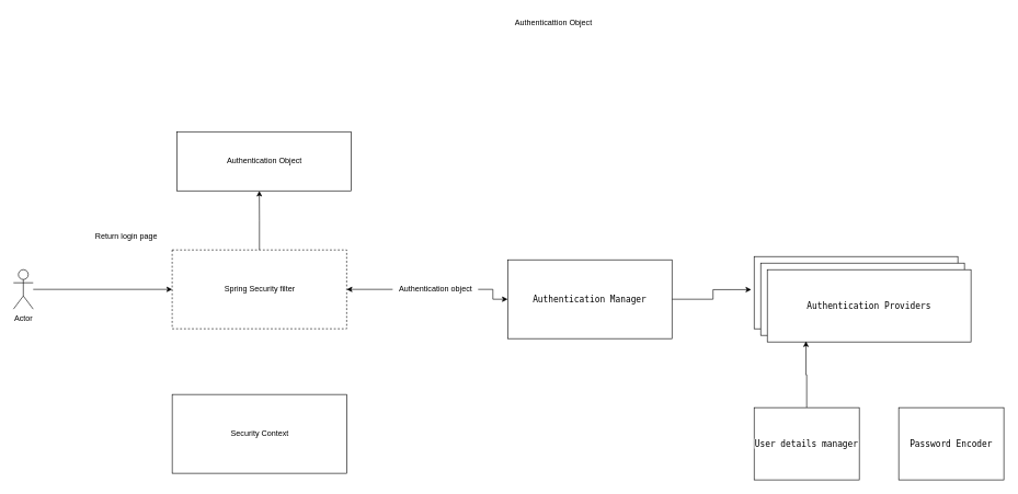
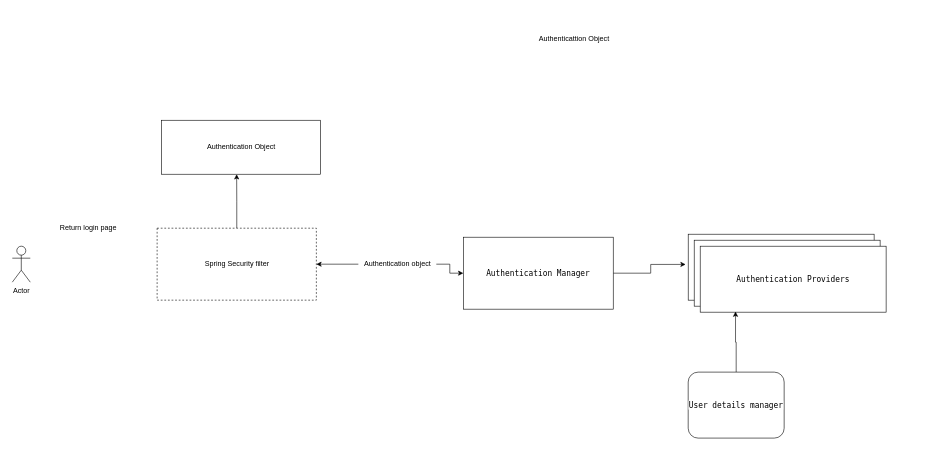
- <mxCell id="7" value="Authenticattion Object" style="text;html=1;strokeColor=none;fillColor=none;align=center;verticalAlign=middle;whiteSpace=wrap;rounded=0;" parent="1" vertex="1"><mxGeometry x="777" y="20" width="130" height="30" as="geometry" /></mxCell>
+ <mxCell id="7" value="Authenticattion Object" style="text;html=1;strokeColor=none;fillColor=none;align=center;verticalAlign=middle;whiteSpace=wrap;rounded=0;" parent="1" vertex="1"><mxGeometry x="892" y="50" width="130" height="30" as="geometry" /></mxCell>
- <mxCell id="11" value="Return login page" style="text;html=1;strokeColor=none;fillColor=none;align=center;verticalAlign=middle;whiteSpace=wrap;rounded=0;" parent="1" vertex="1"><mxGeometry x="142" y="345" width="100" height="30" as="geometry" /></mxCell>
+ <mxCell id="11" value="Return login page" style="text;html=1;strokeColor=none;fillColor=none;align=center;verticalAlign=middle;whiteSpace=wrap;rounded=0;" parent="1" vertex="1"><mxGeometry x="97" y="365" width="100" height="30" as="geometry" /></mxCell>
- <mxCell id="4" style="edgeStyle=orthogonalEdgeStyle;rounded=0;orthogonalLoop=1;jettySize=auto;html=1;" edge="1" parent="1" source="5" target="3"><mxGeometry relative="1" as="geometry" /></mxCell>
- <mxCell id="15" value="Security Context" style="rounded=0;whiteSpace=wrap;html=1;" vertex="1" parent="1"><mxGeometry x="261.5" y="600" width="265.5" height="120" as="geometry" /></mxCell>
- <mxCell id="19" value="&lt;pre style=&quot;background-color: rgb(255, 255, 255); font-family: &amp;quot;JetBrains Mono&amp;quot;, monospace; font-size: 9.8pt;&quot;&gt;User details manager&lt;/pre&gt;" style="rounded=0;whiteSpace=wrap;html=1;" vertex="1" parent="1"><mxGeometry x="1147" y="620" width="160" height="110" as="geometry" /></mxCell>
+ <mxCell id="19" value="&lt;pre style=&quot;background-color: rgb(255, 255, 255); font-family: &amp;quot;JetBrains Mono&amp;quot;, monospace; font-size: 9.8pt;&quot;&gt;User details manager&lt;/pre&gt;" style="whiteSpace=wrap;html=1;rounded=1;" vertex="1" parent="1"><mxGeometry x="1147" y="620" width="160" height="110" as="geometry" /></mxCell>
- <mxCell id="20" value="&lt;pre style=&quot;background-color: rgb(255, 255, 255); font-family: &amp;quot;JetBrains Mono&amp;quot;, monospace; font-size: 9.8pt;&quot;&gt;Password Encoder&lt;/pre&gt;" style="rounded=0;whiteSpace=wrap;html=1;" vertex="1" parent="1"><mxGeometry x="1367" y="620" width="160" height="110" as="geometry" /></mxCell>
